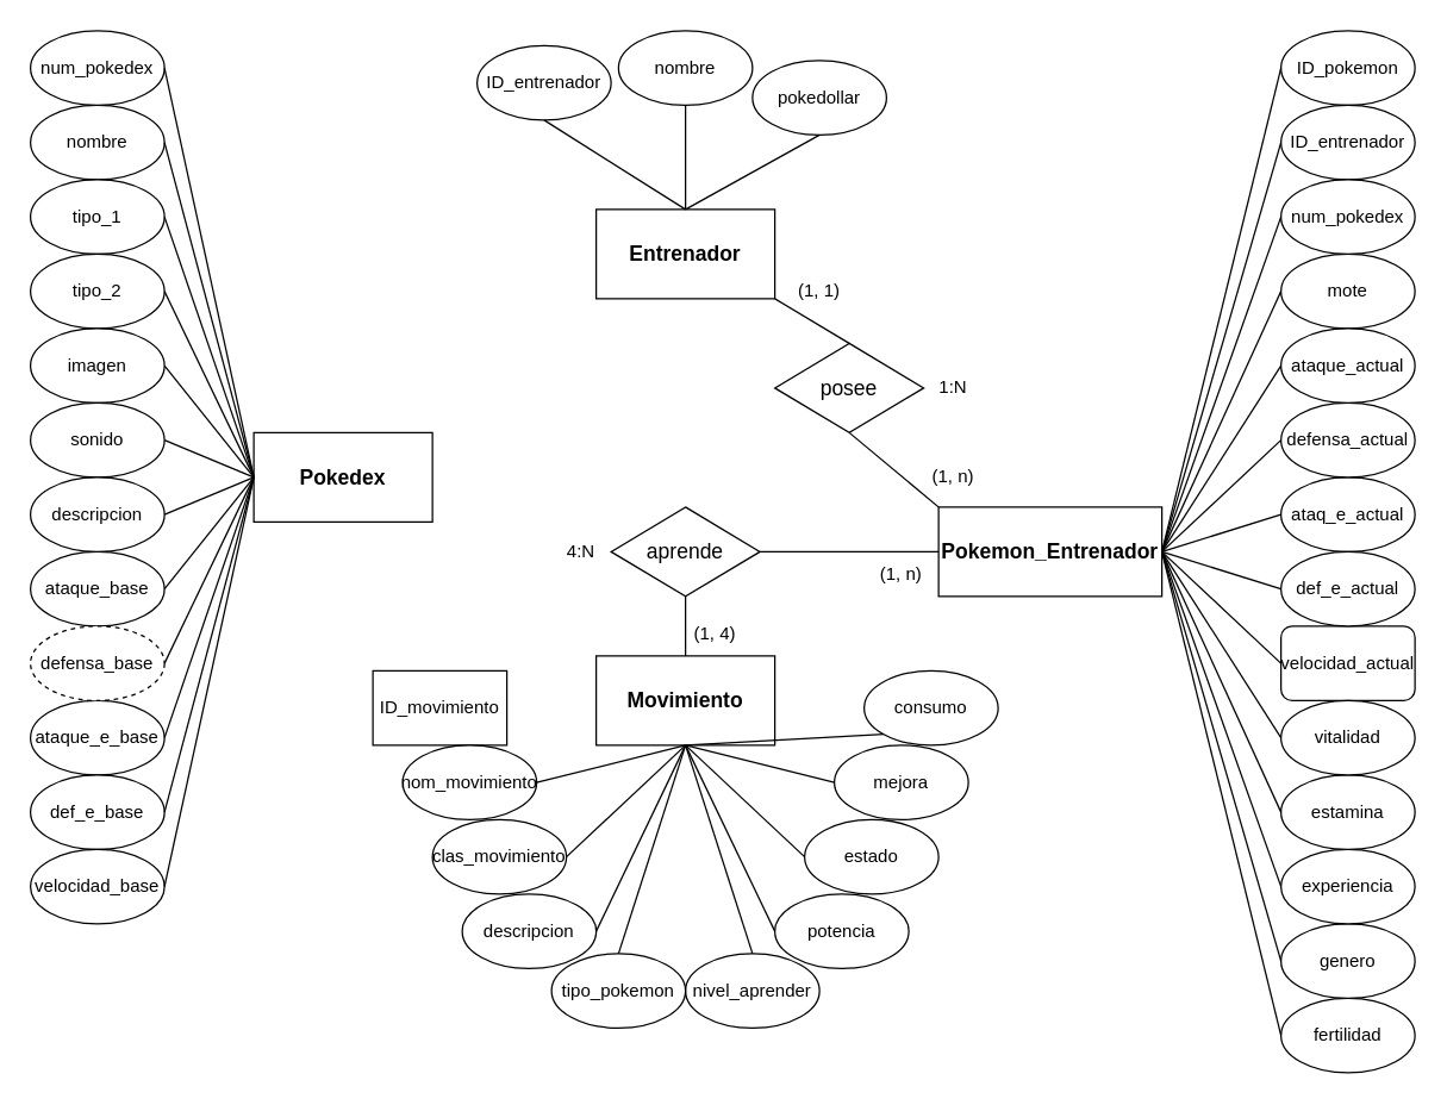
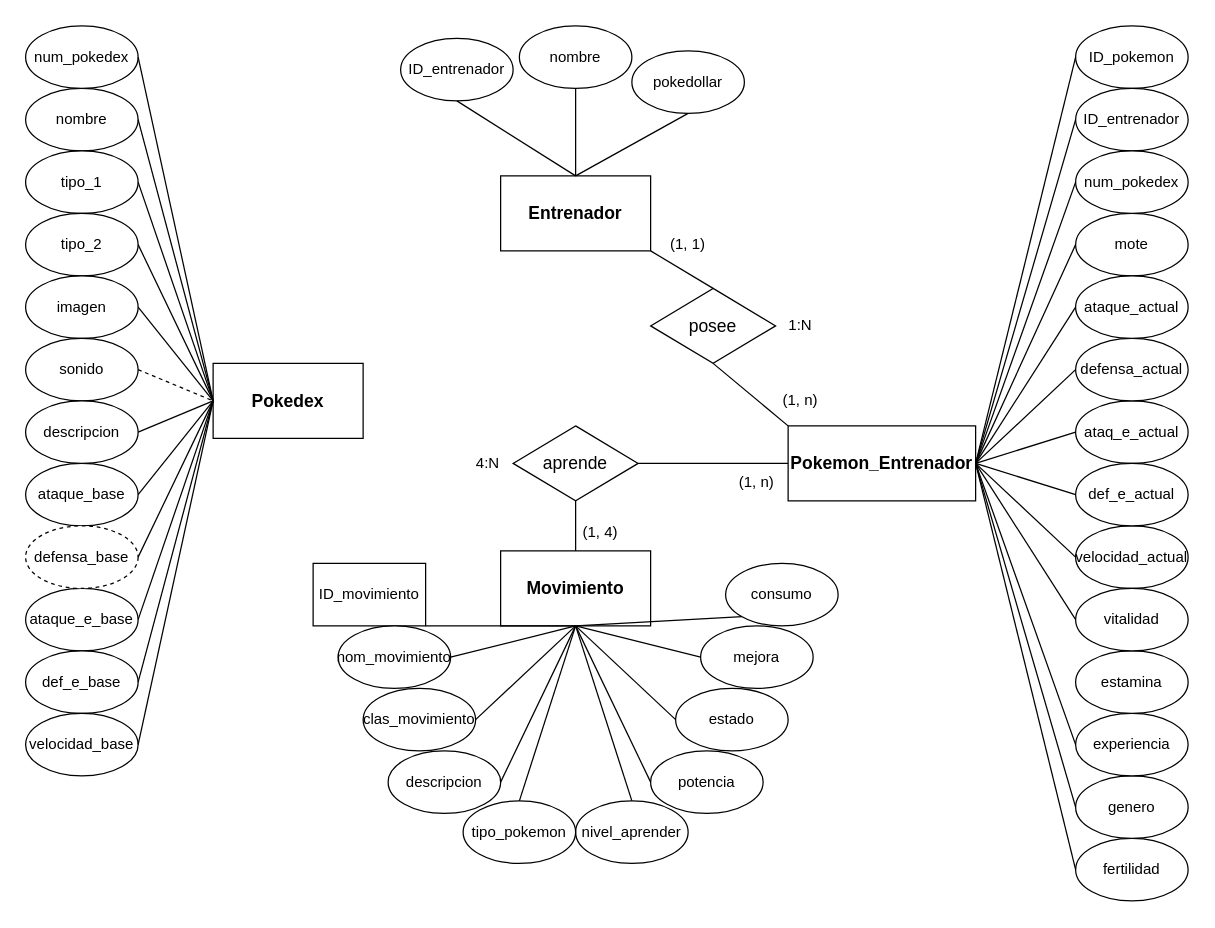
- <mxCell id="22" value="" style="endArrow=none;html=1;rounded=0;fontSize=12;exitX=1;exitY=0.5;exitDx=0;exitDy=0;entryX=0;entryY=0.5;entryDx=0;entryDy=0;" edge="1" parent="1" source="15" target="4"><mxGeometry width="50" height="50" relative="1" as="geometry"><mxPoint x="520" y="260" as="sourcePoint" /><mxPoint x="570" y="210" as="targetPoint" /></mxGeometry></mxCell>
+ <mxCell id="22" value="" style="endArrow=none;html=1;rounded=0;fontSize=12;exitX=1;exitY=0.5;exitDx=0;exitDy=0;entryX=0;entryY=0.5;entryDx=0;entryDy=0;dashed=1;" edge="1" parent="1" source="15" target="4"><mxGeometry width="50" height="50" relative="1" as="geometry"><mxPoint x="520" y="260" as="sourcePoint" /><mxPoint x="570" y="210" as="targetPoint" /></mxGeometry></mxCell>
- <mxCell id="37" value="velocidad_actual" style="whiteSpace=wrap;html=1;fontSize=12;rounded=1;" vertex="1" parent="1"><mxGeometry x="860" y="420" width="90" height="50" as="geometry" /></mxCell>
+ <mxCell id="37" value="velocidad_actual" style="ellipse;whiteSpace=wrap;html=1;fontSize=12;" vertex="1" parent="1"><mxGeometry x="860" y="420" width="90" height="50" as="geometry" /></mxCell>
- <mxCell id="53" value="" style="endArrow=none;html=1;rounded=0;fontSize=14;entryX=0;entryY=0.5;entryDx=0;entryDy=0;exitX=1;exitY=0.5;exitDx=0;exitDy=0;" edge="1" parent="1" source="3" target="44"><mxGeometry width="50" height="50" relative="1" as="geometry"><mxPoint x="780" y="320" as="sourcePoint" /><mxPoint x="600" y="510" as="targetPoint" /></mxGeometry></mxCell>
+ <mxCell id="74" value="" style="endArrow=none;html=1;rounded=0;fontSize=12;exitX=1;exitY=1;exitDx=0;exitDy=0;entryX=0.5;entryY=1;entryDx=0;entryDy=0;" edge="1" parent="1" source="61" target="60"><mxGeometry width="50" height="50" relative="1" as="geometry"><mxPoint x="510" y="360" as="sourcePoint" /><mxPoint x="560" y="310" as="targetPoint" /></mxGeometry></mxCell>
